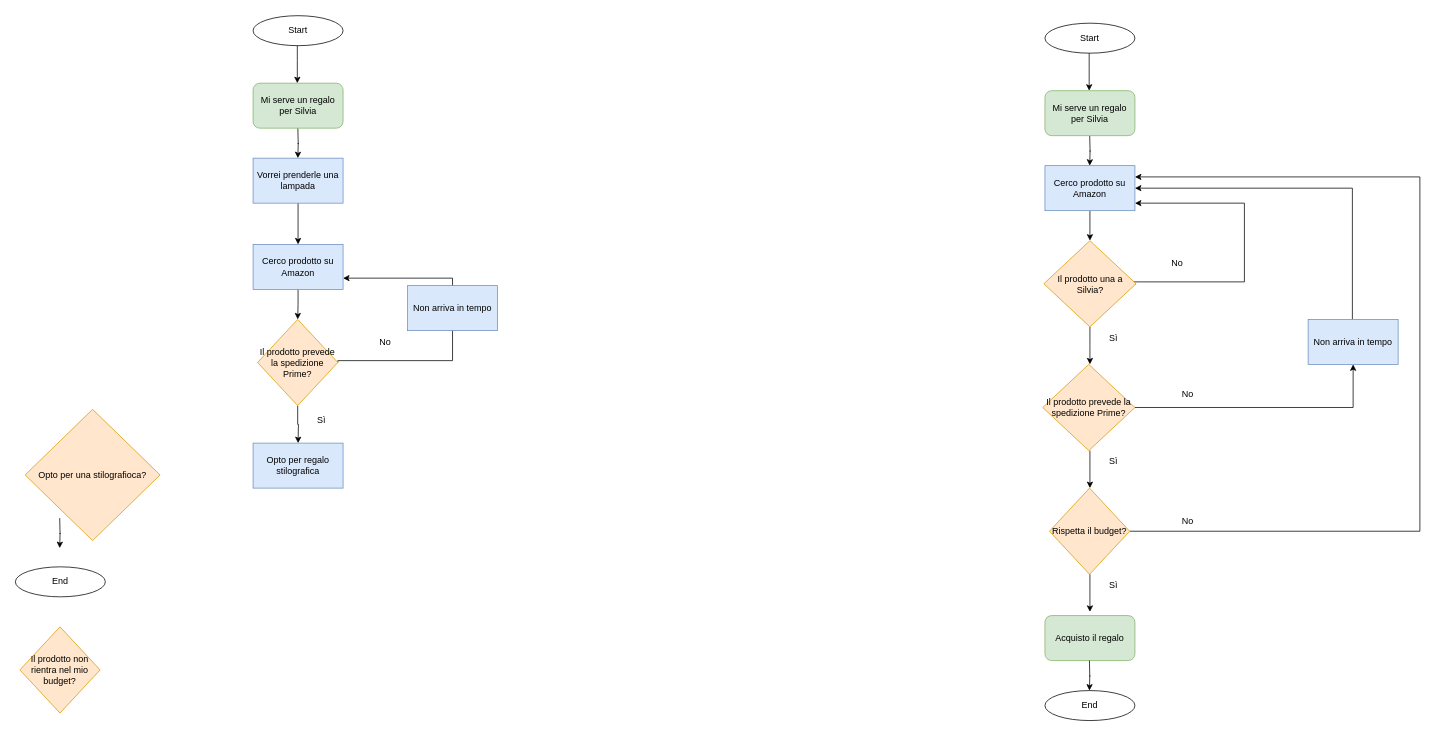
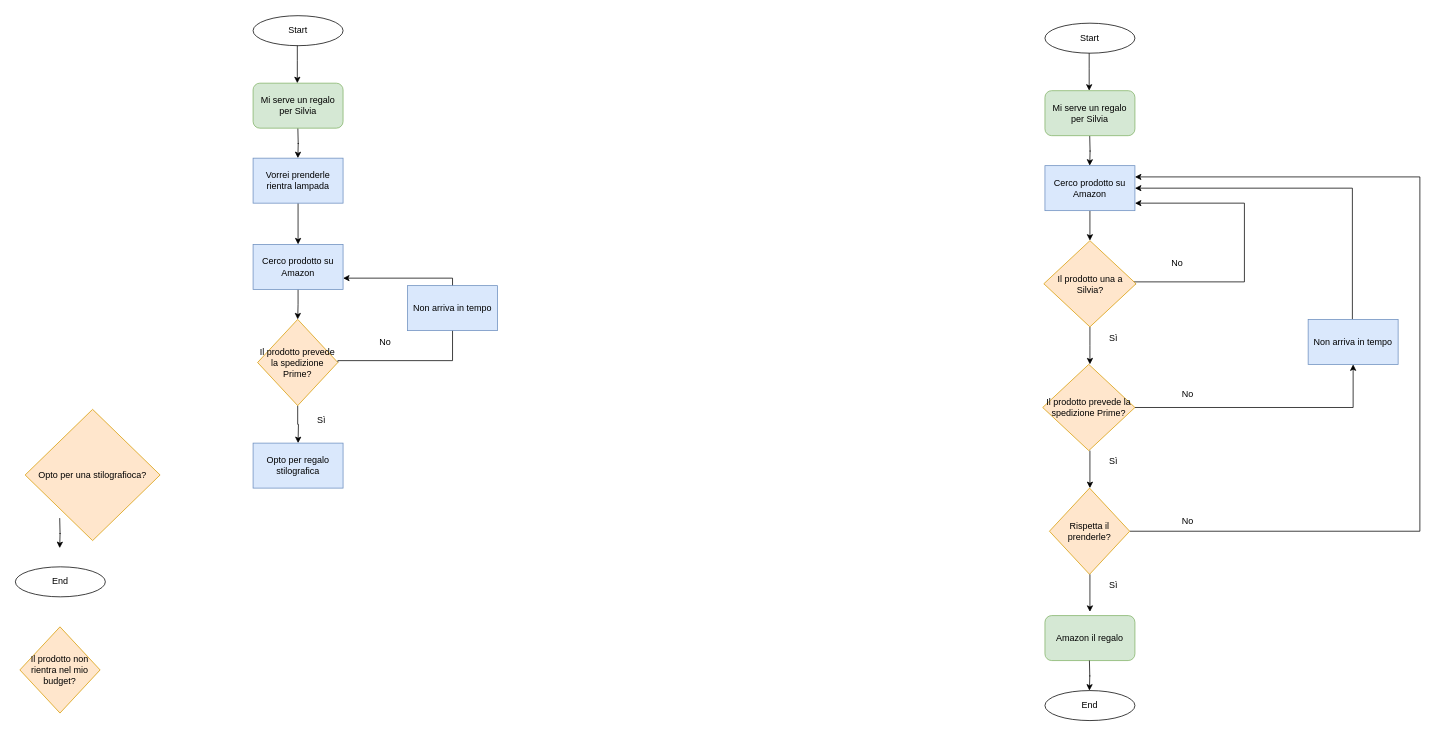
- <mxCell id="15" value="Vorrei prenderle una lampada" style="rounded=0;whiteSpace=wrap;html=1;fillColor=#dae8fc;strokeColor=#6c8ebf;" vertex="1" parent="1"><mxGeometry x="337" y="210" width="120" height="60" as="geometry" /></mxCell>
+ <mxCell id="15" value="Vorrei prenderle rientra lampada" style="rounded=0;whiteSpace=wrap;html=1;fillColor=#dae8fc;strokeColor=#6c8ebf;" vertex="1" parent="1"><mxGeometry x="337" y="210" width="120" height="60" as="geometry" /></mxCell>
- <mxCell id="30" value="Rispetta il budget?" style="rhombus;whiteSpace=wrap;html=1;fillColor=#ffe6cc;strokeColor=#d79b00;" vertex="1" parent="1"><mxGeometry x="1399" y="650" width="107" height="115" as="geometry" /></mxCell>
+ <mxCell id="30" value="Rispetta il prenderle?" style="rhombus;whiteSpace=wrap;html=1;fillColor=#ffe6cc;strokeColor=#d79b00;" vertex="1" parent="1"><mxGeometry x="1399" y="650" width="107" height="115" as="geometry" /></mxCell>
- <mxCell id="37" value="Acquisto il regalo" style="rounded=1;whiteSpace=wrap;html=1;fillColor=#d5e8d4;strokeColor=#82b366;" vertex="1" parent="1"><mxGeometry x="1393" y="820" width="120" height="60" as="geometry" /></mxCell>
+ <mxCell id="37" value="Amazon il regalo" style="rounded=1;whiteSpace=wrap;html=1;fillColor=#d5e8d4;strokeColor=#82b366;" vertex="1" parent="1"><mxGeometry x="1393" y="820" width="120" height="60" as="geometry" /></mxCell>
